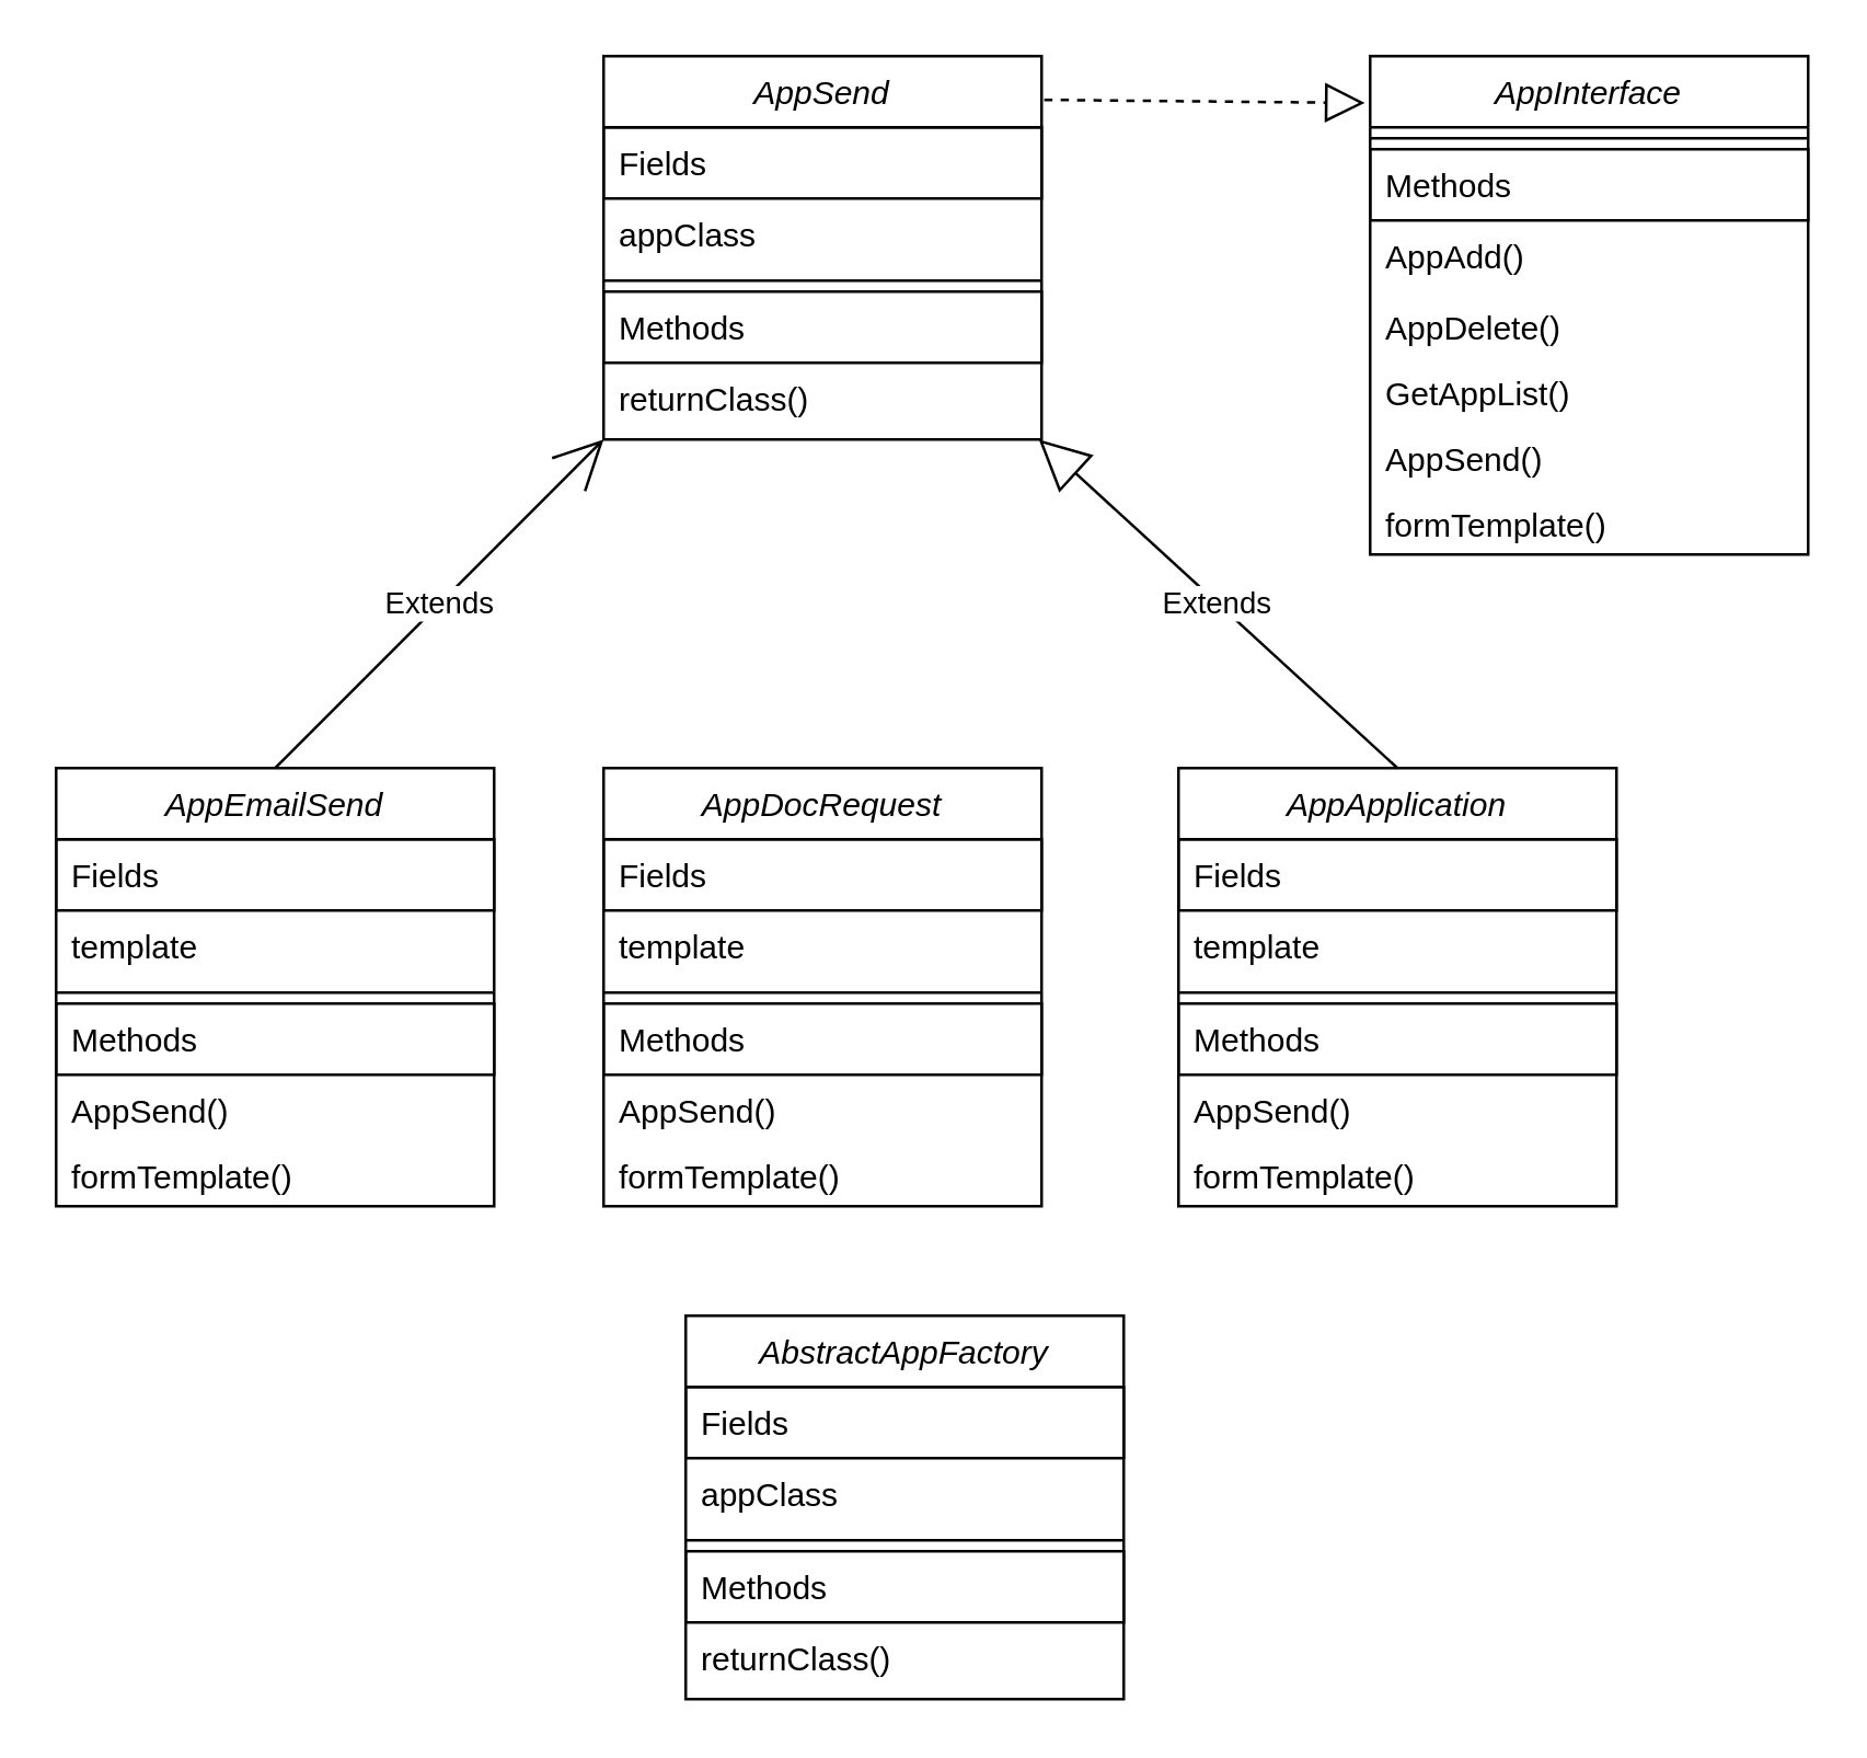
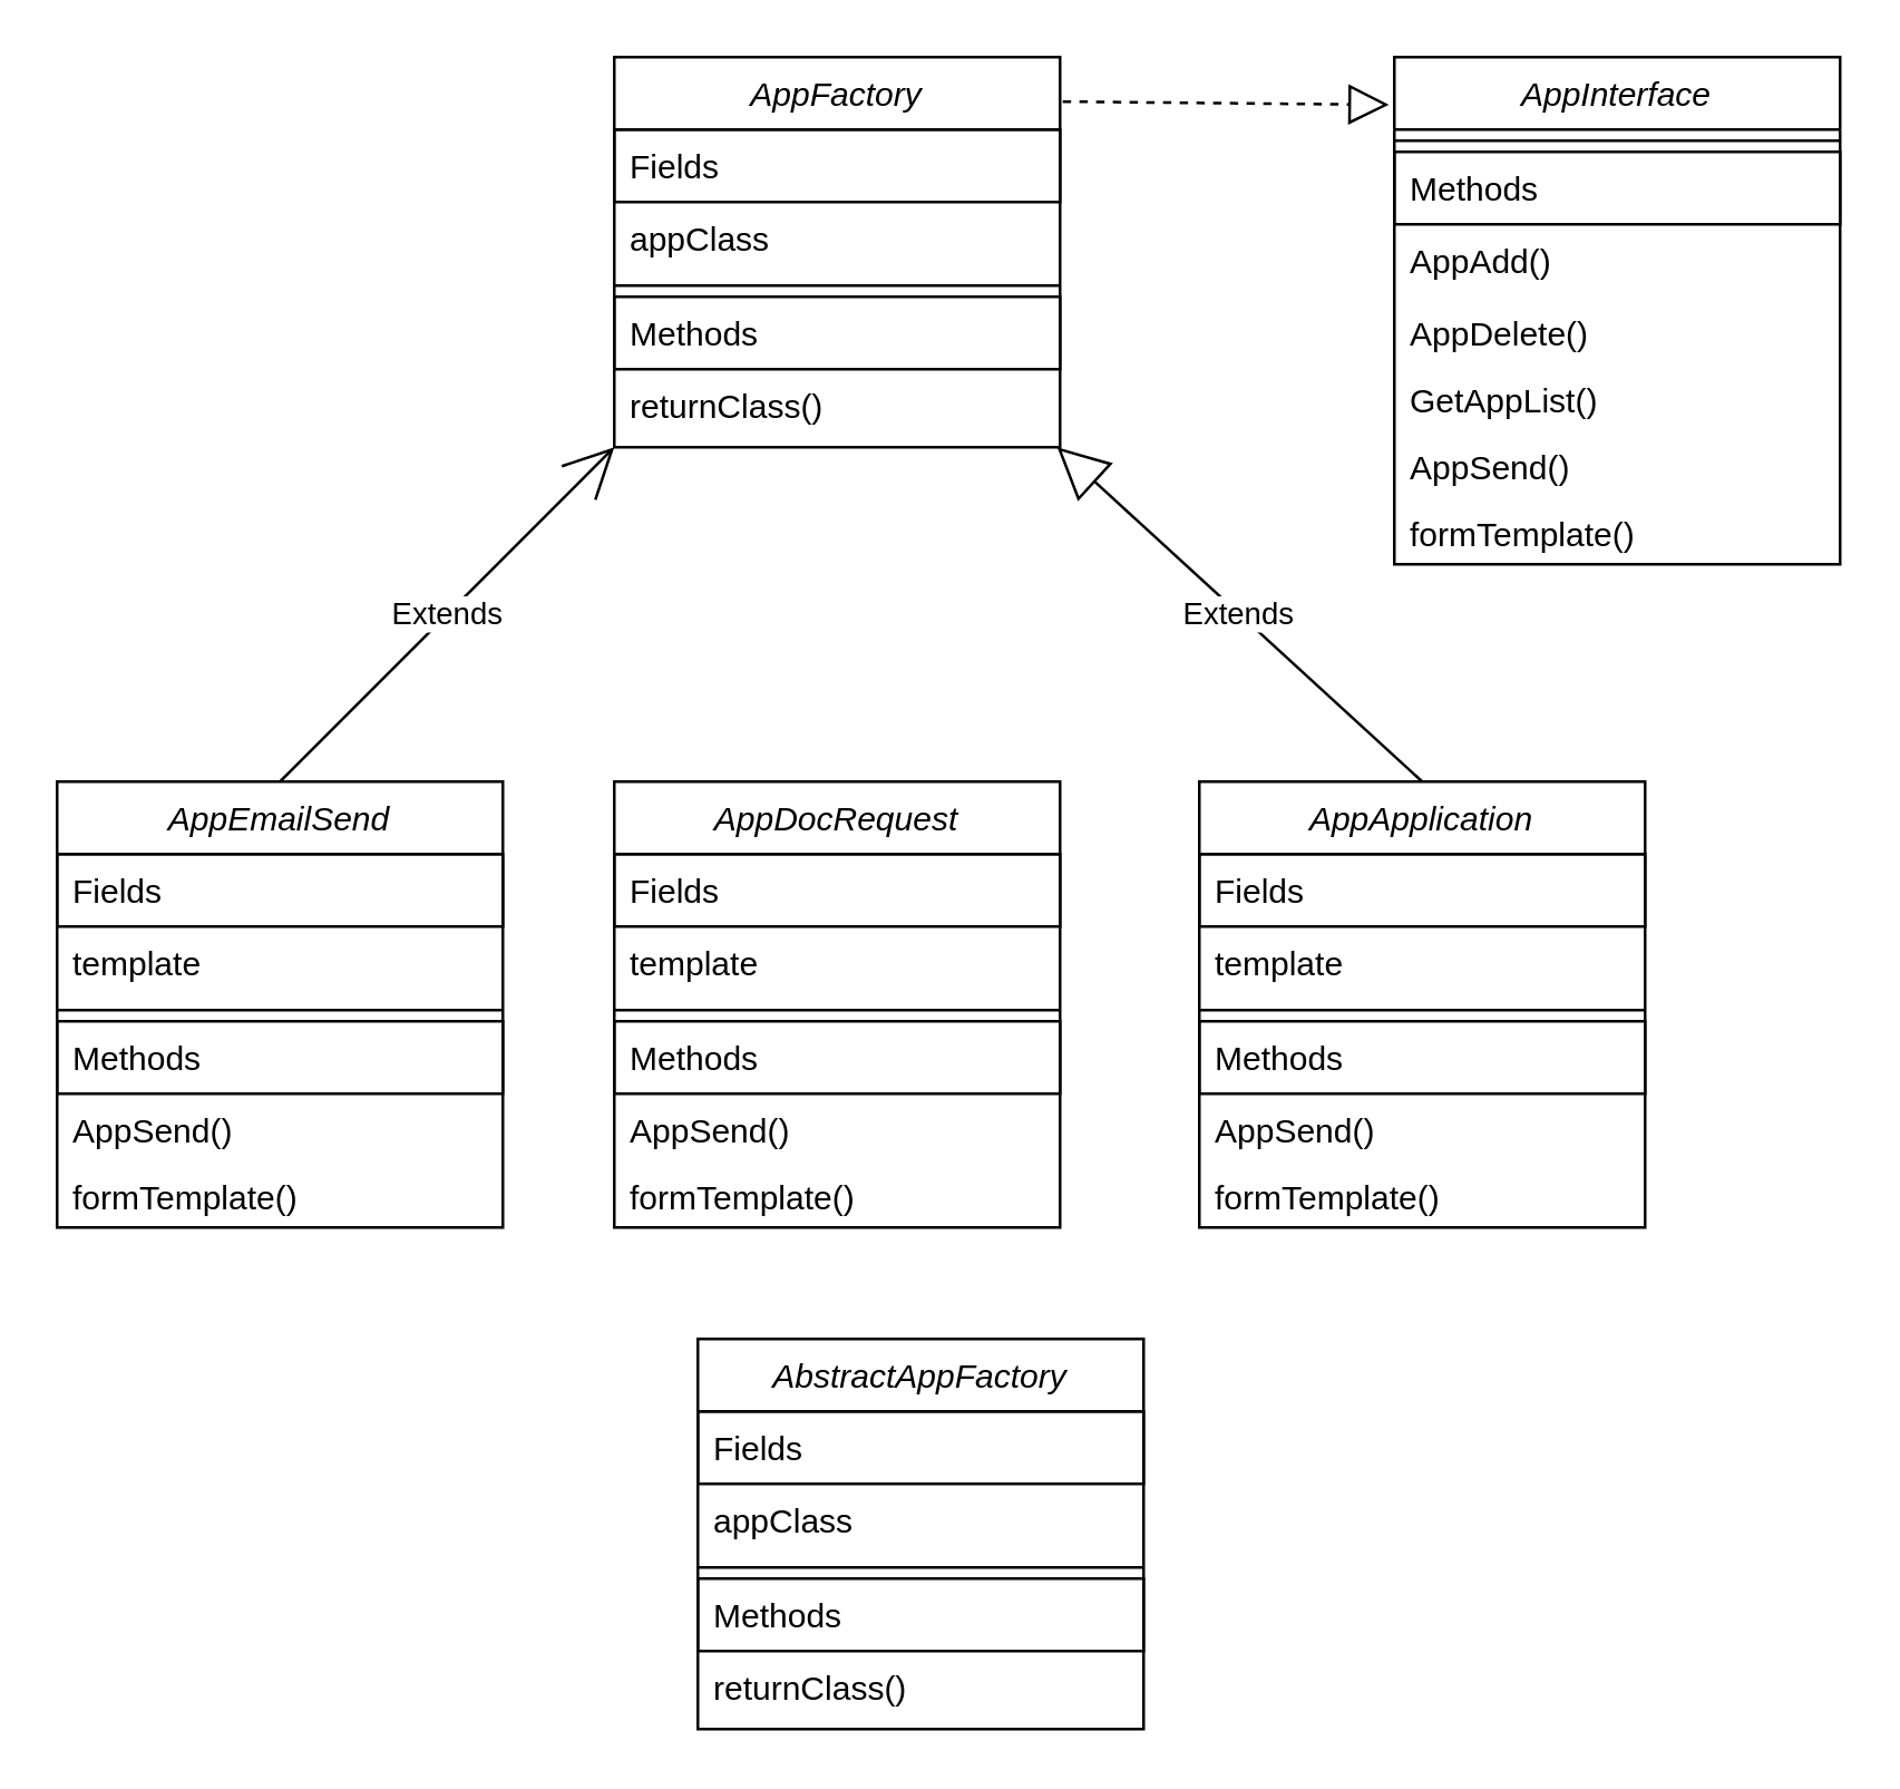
- <mxCell id="2" value="AppSend" style="swimlane;fontStyle=2;align=center;verticalAlign=top;childLayout=stackLayout;horizontal=1;startSize=26;horizontalStack=0;resizeParent=1;resizeLast=0;collapsible=1;marginBottom=0;rounded=0;shadow=0;strokeWidth=1;" parent="1" vertex="1"><mxGeometry x="220" y="20" width="160" height="140" as="geometry"><mxRectangle x="170" y="90" width="160" height="26" as="alternateBounds" /></mxGeometry></mxCell>
+ <mxCell id="2" value="AppFactory" style="swimlane;fontStyle=2;align=center;verticalAlign=top;childLayout=stackLayout;horizontal=1;startSize=26;horizontalStack=0;resizeParent=1;resizeLast=0;collapsible=1;marginBottom=0;rounded=0;shadow=0;strokeWidth=1;" parent="1" vertex="1"><mxGeometry x="220" y="20" width="160" height="140" as="geometry"><mxRectangle x="170" y="90" width="160" height="26" as="alternateBounds" /></mxGeometry></mxCell>
